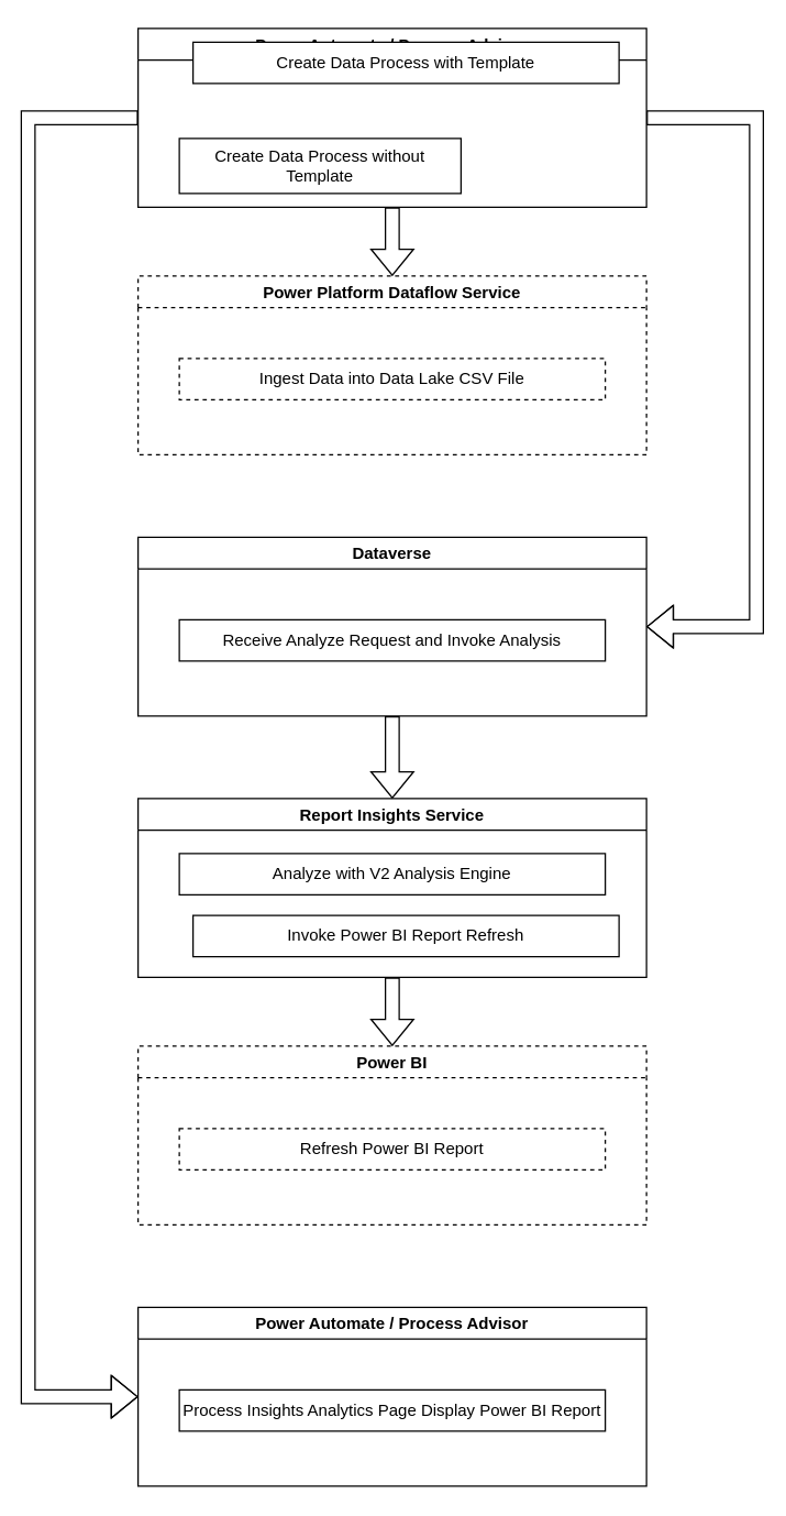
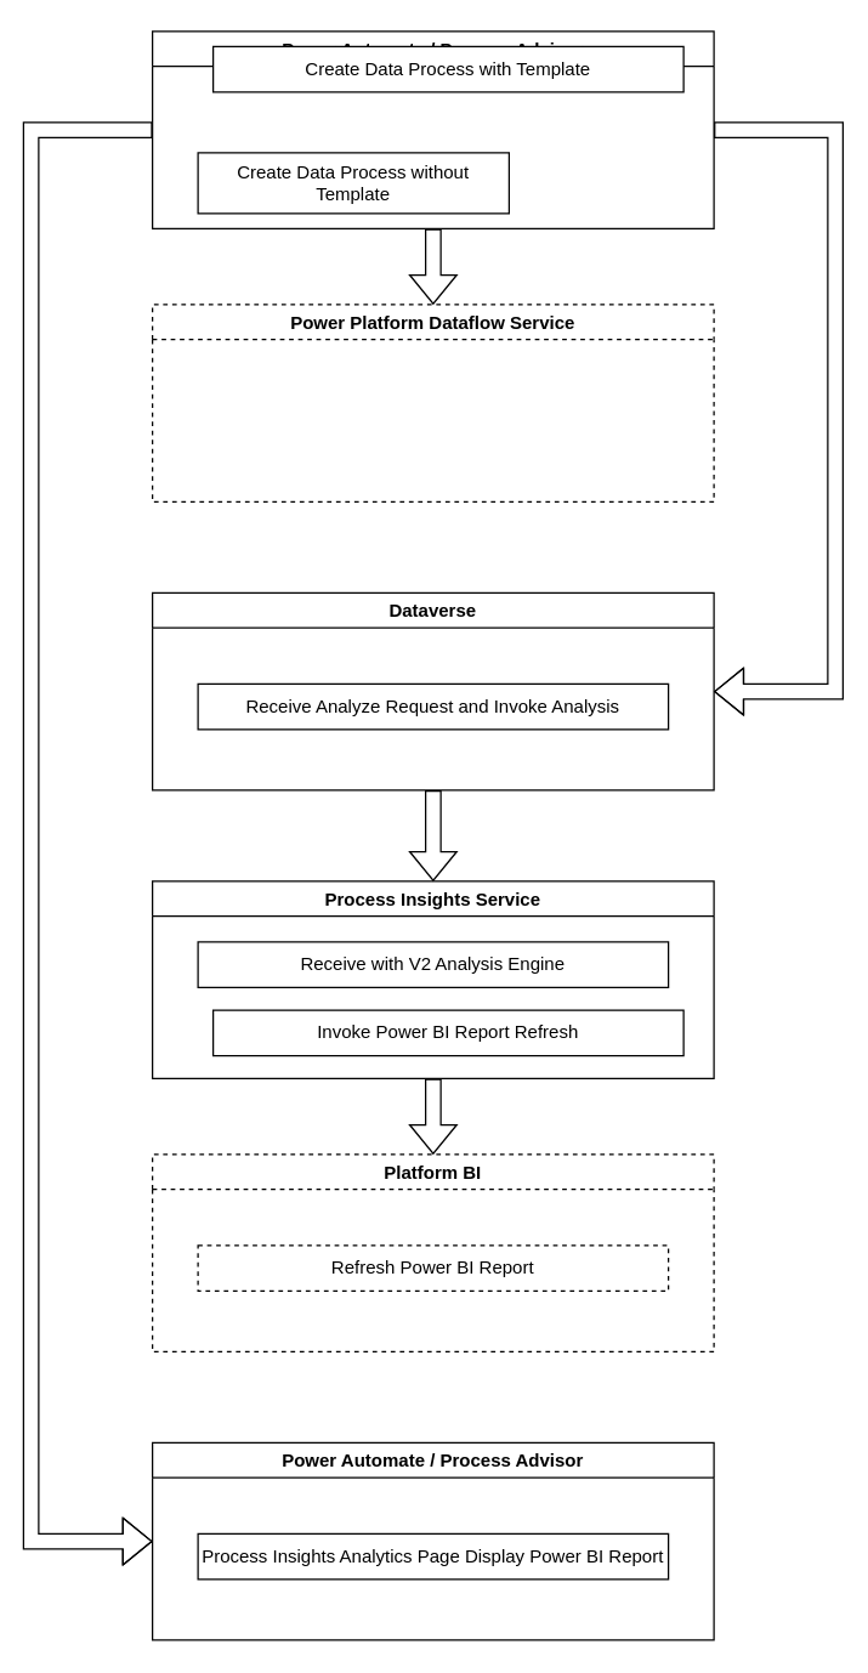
- <mxCell id="13" value="Ingest Data into Data Lake CSV File" style="rounded=0;whiteSpace=wrap;html=1;dashed=1;" vertex="1" parent="12"><mxGeometry x="30" y="60" width="310" height="30" as="geometry" /></mxCell>
- <mxCell id="7" value="Report Insights Service" style="swimlane;" vertex="1" parent="1"><mxGeometry x="100" y="580" width="370" height="130" as="geometry" /></mxCell>
+ <mxCell id="7" value="Process Insights Service" style="swimlane;" vertex="1" parent="1"><mxGeometry x="100" y="580" width="370" height="130" as="geometry" /></mxCell>
- <mxCell id="8" value="Analyze with V2 Analysis Engine" style="rounded=0;whiteSpace=wrap;html=1;" vertex="1" parent="7"><mxGeometry x="30" y="40" width="310" height="30" as="geometry" /></mxCell>
+ <mxCell id="8" value="Receive with V2 Analysis Engine" style="rounded=0;whiteSpace=wrap;html=1;" vertex="1" parent="7"><mxGeometry x="30" y="40" width="310" height="30" as="geometry" /></mxCell>
- <mxCell id="14" value="Power BI" style="swimlane;dashed=1;" vertex="1" parent="1"><mxGeometry x="100" y="760" width="370" height="130" as="geometry" /></mxCell>
+ <mxCell id="14" value="Platform BI" style="swimlane;dashed=1;" vertex="1" parent="1"><mxGeometry x="100" y="760" width="370" height="130" as="geometry" /></mxCell>
